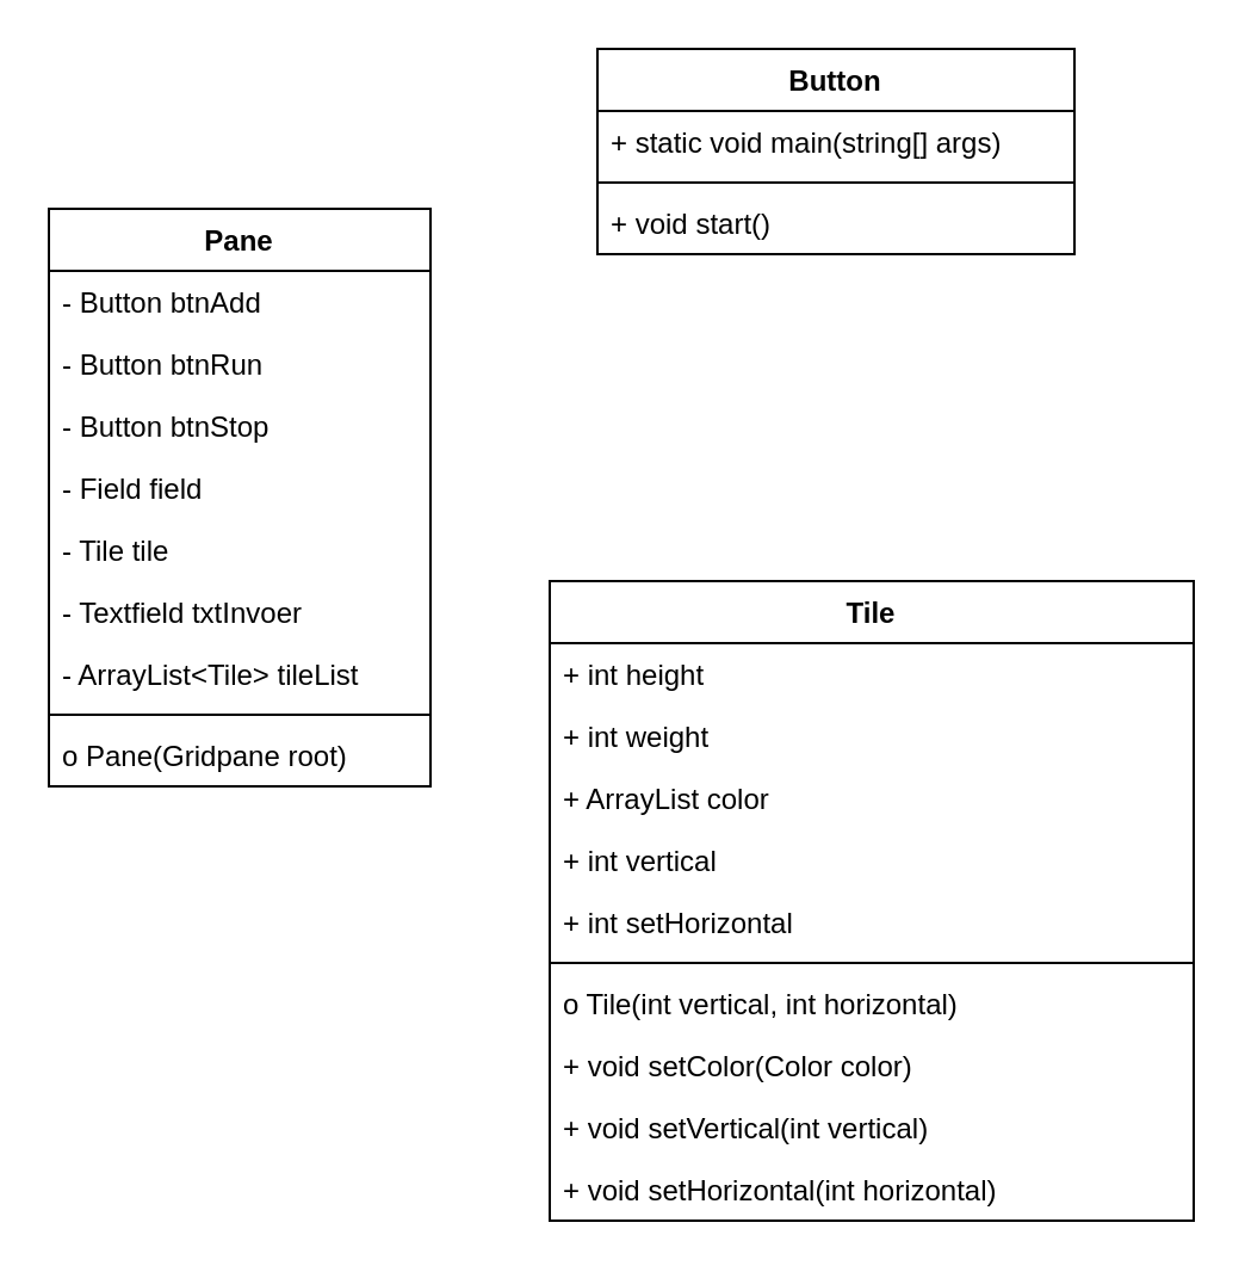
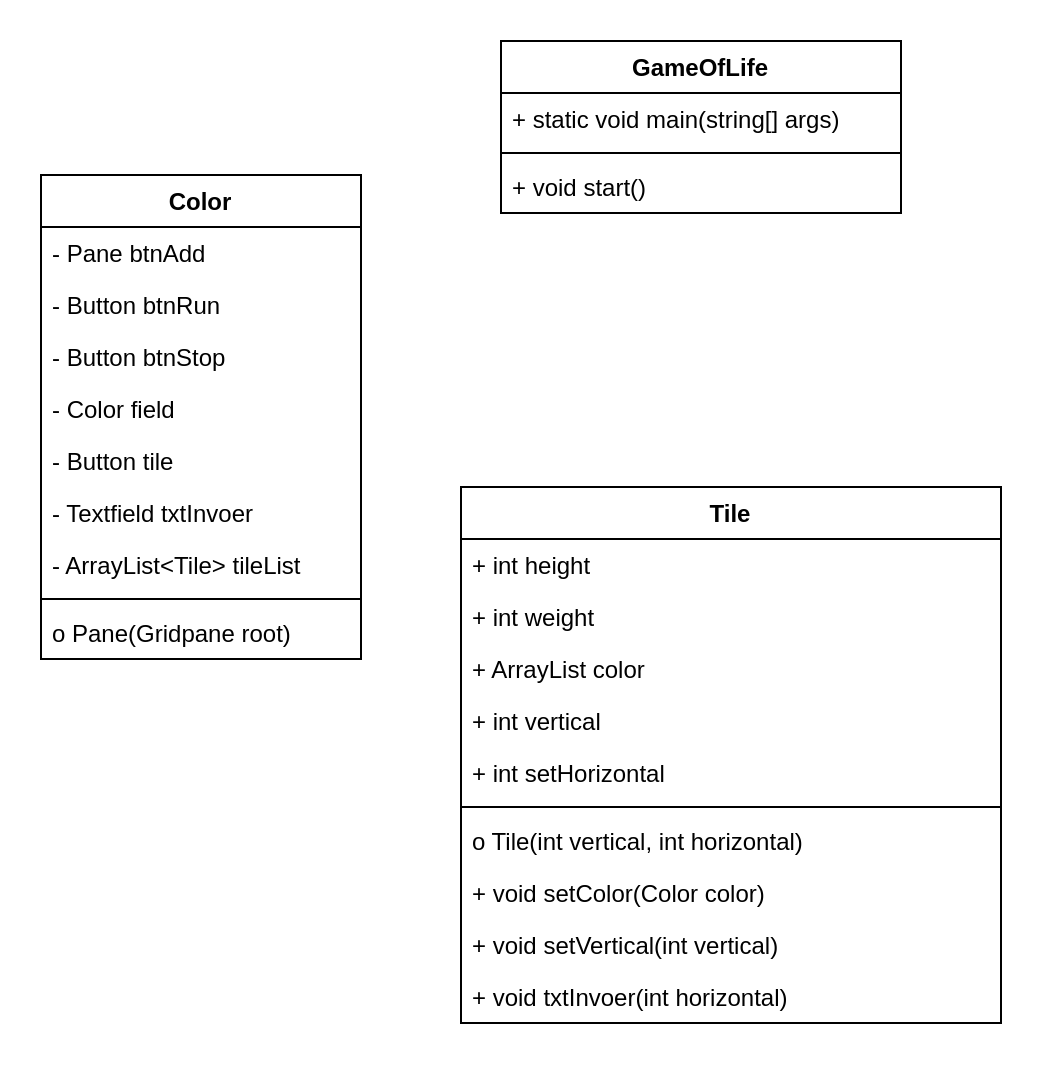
- <mxCell id="23" value="Button" style="swimlane;fontStyle=1;align=center;verticalAlign=top;childLayout=stackLayout;horizontal=1;startSize=26;horizontalStack=0;resizeParent=1;resizeParentMax=0;resizeLast=0;collapsible=1;marginBottom=0;" parent="1" vertex="1"><mxGeometry x="250" y="20" width="200" height="86" as="geometry" /></mxCell>
+ <mxCell id="23" value="GameOfLife" style="swimlane;fontStyle=1;align=center;verticalAlign=top;childLayout=stackLayout;horizontal=1;startSize=26;horizontalStack=0;resizeParent=1;resizeParentMax=0;resizeLast=0;collapsible=1;marginBottom=0;" parent="1" vertex="1"><mxGeometry x="250" y="20" width="200" height="86" as="geometry" /></mxCell>
- <mxCell id="13" value="Pane" style="swimlane;fontStyle=1;align=center;verticalAlign=top;childLayout=stackLayout;horizontal=1;startSize=26;horizontalStack=0;resizeParent=1;resizeParentMax=0;resizeLast=0;collapsible=1;marginBottom=0;" parent="1" vertex="1"><mxGeometry x="20" y="87" width="160" height="242" as="geometry" /></mxCell>
+ <mxCell id="13" value="Color" style="swimlane;fontStyle=1;align=center;verticalAlign=top;childLayout=stackLayout;horizontal=1;startSize=26;horizontalStack=0;resizeParent=1;resizeParentMax=0;resizeLast=0;collapsible=1;marginBottom=0;" parent="1" vertex="1"><mxGeometry x="20" y="87" width="160" height="242" as="geometry" /></mxCell>
- <mxCell id="14" value="- Button btnAdd" style="text;strokeColor=none;fillColor=none;align=left;verticalAlign=top;spacingLeft=4;spacingRight=4;overflow=hidden;rotatable=0;points=[[0,0.5],[1,0.5]];portConstraint=eastwest;" parent="13" vertex="1"><mxGeometry y="26" width="160" height="26" as="geometry" /></mxCell>
+ <mxCell id="14" value="- Pane btnAdd" style="text;strokeColor=none;fillColor=none;align=left;verticalAlign=top;spacingLeft=4;spacingRight=4;overflow=hidden;rotatable=0;points=[[0,0.5],[1,0.5]];portConstraint=eastwest;" parent="13" vertex="1"><mxGeometry y="26" width="160" height="26" as="geometry" /></mxCell>
- <mxCell id="17" value="- Field field" style="text;strokeColor=none;fillColor=none;align=left;verticalAlign=top;spacingLeft=4;spacingRight=4;overflow=hidden;rotatable=0;points=[[0,0.5],[1,0.5]];portConstraint=eastwest;" parent="13" vertex="1"><mxGeometry y="104" width="160" height="26" as="geometry" /></mxCell>
+ <mxCell id="17" value="- Color field" style="text;strokeColor=none;fillColor=none;align=left;verticalAlign=top;spacingLeft=4;spacingRight=4;overflow=hidden;rotatable=0;points=[[0,0.5],[1,0.5]];portConstraint=eastwest;" parent="13" vertex="1"><mxGeometry y="104" width="160" height="26" as="geometry" /></mxCell>
- <mxCell id="18" value="- Tile tile" style="text;strokeColor=none;fillColor=none;align=left;verticalAlign=top;spacingLeft=4;spacingRight=4;overflow=hidden;rotatable=0;points=[[0,0.5],[1,0.5]];portConstraint=eastwest;" parent="13" vertex="1"><mxGeometry y="130" width="160" height="26" as="geometry" /></mxCell>
+ <mxCell id="18" value="- Button tile" style="text;strokeColor=none;fillColor=none;align=left;verticalAlign=top;spacingLeft=4;spacingRight=4;overflow=hidden;rotatable=0;points=[[0,0.5],[1,0.5]];portConstraint=eastwest;" parent="13" vertex="1"><mxGeometry y="130" width="160" height="26" as="geometry" /></mxCell>
- <mxCell id="12" value="+ void setHorizontal(int horizontal)" style="text;strokeColor=none;fillColor=none;align=left;verticalAlign=top;spacingLeft=4;spacingRight=4;overflow=hidden;rotatable=0;points=[[0,0.5],[1,0.5]];portConstraint=eastwest;" parent="2" vertex="1"><mxGeometry y="242" width="270" height="26" as="geometry" /></mxCell>
+ <mxCell id="12" value="+ void txtInvoer(int horizontal)" style="text;strokeColor=none;fillColor=none;align=left;verticalAlign=top;spacingLeft=4;spacingRight=4;overflow=hidden;rotatable=0;points=[[0,0.5],[1,0.5]];portConstraint=eastwest;" parent="2" vertex="1"><mxGeometry y="242" width="270" height="26" as="geometry" /></mxCell>
